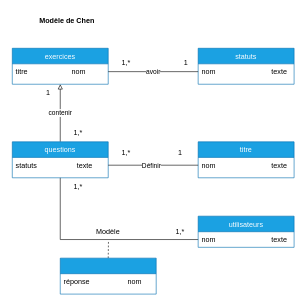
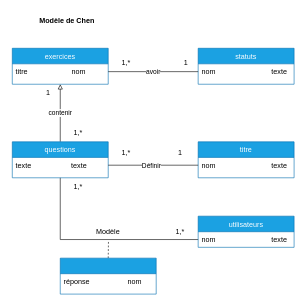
- <mxCell id="10" value="statuts                    texte" style="text;align=left;verticalAlign=top;spacingLeft=4;spacingRight=4;overflow=hidden;rotatable=0;points=[[0,0.5],[1,0.5]];portConstraint=eastwest;" vertex="1" parent="9"><mxGeometry y="26" width="160" height="26" as="geometry" /></mxCell>
+ <mxCell id="10" value="texte                    texte" style="text;align=left;verticalAlign=top;spacingLeft=4;spacingRight=4;overflow=hidden;rotatable=0;points=[[0,0.5],[1,0.5]];portConstraint=eastwest;" vertex="1" parent="9"><mxGeometry y="26" width="160" height="26" as="geometry" /></mxCell>
